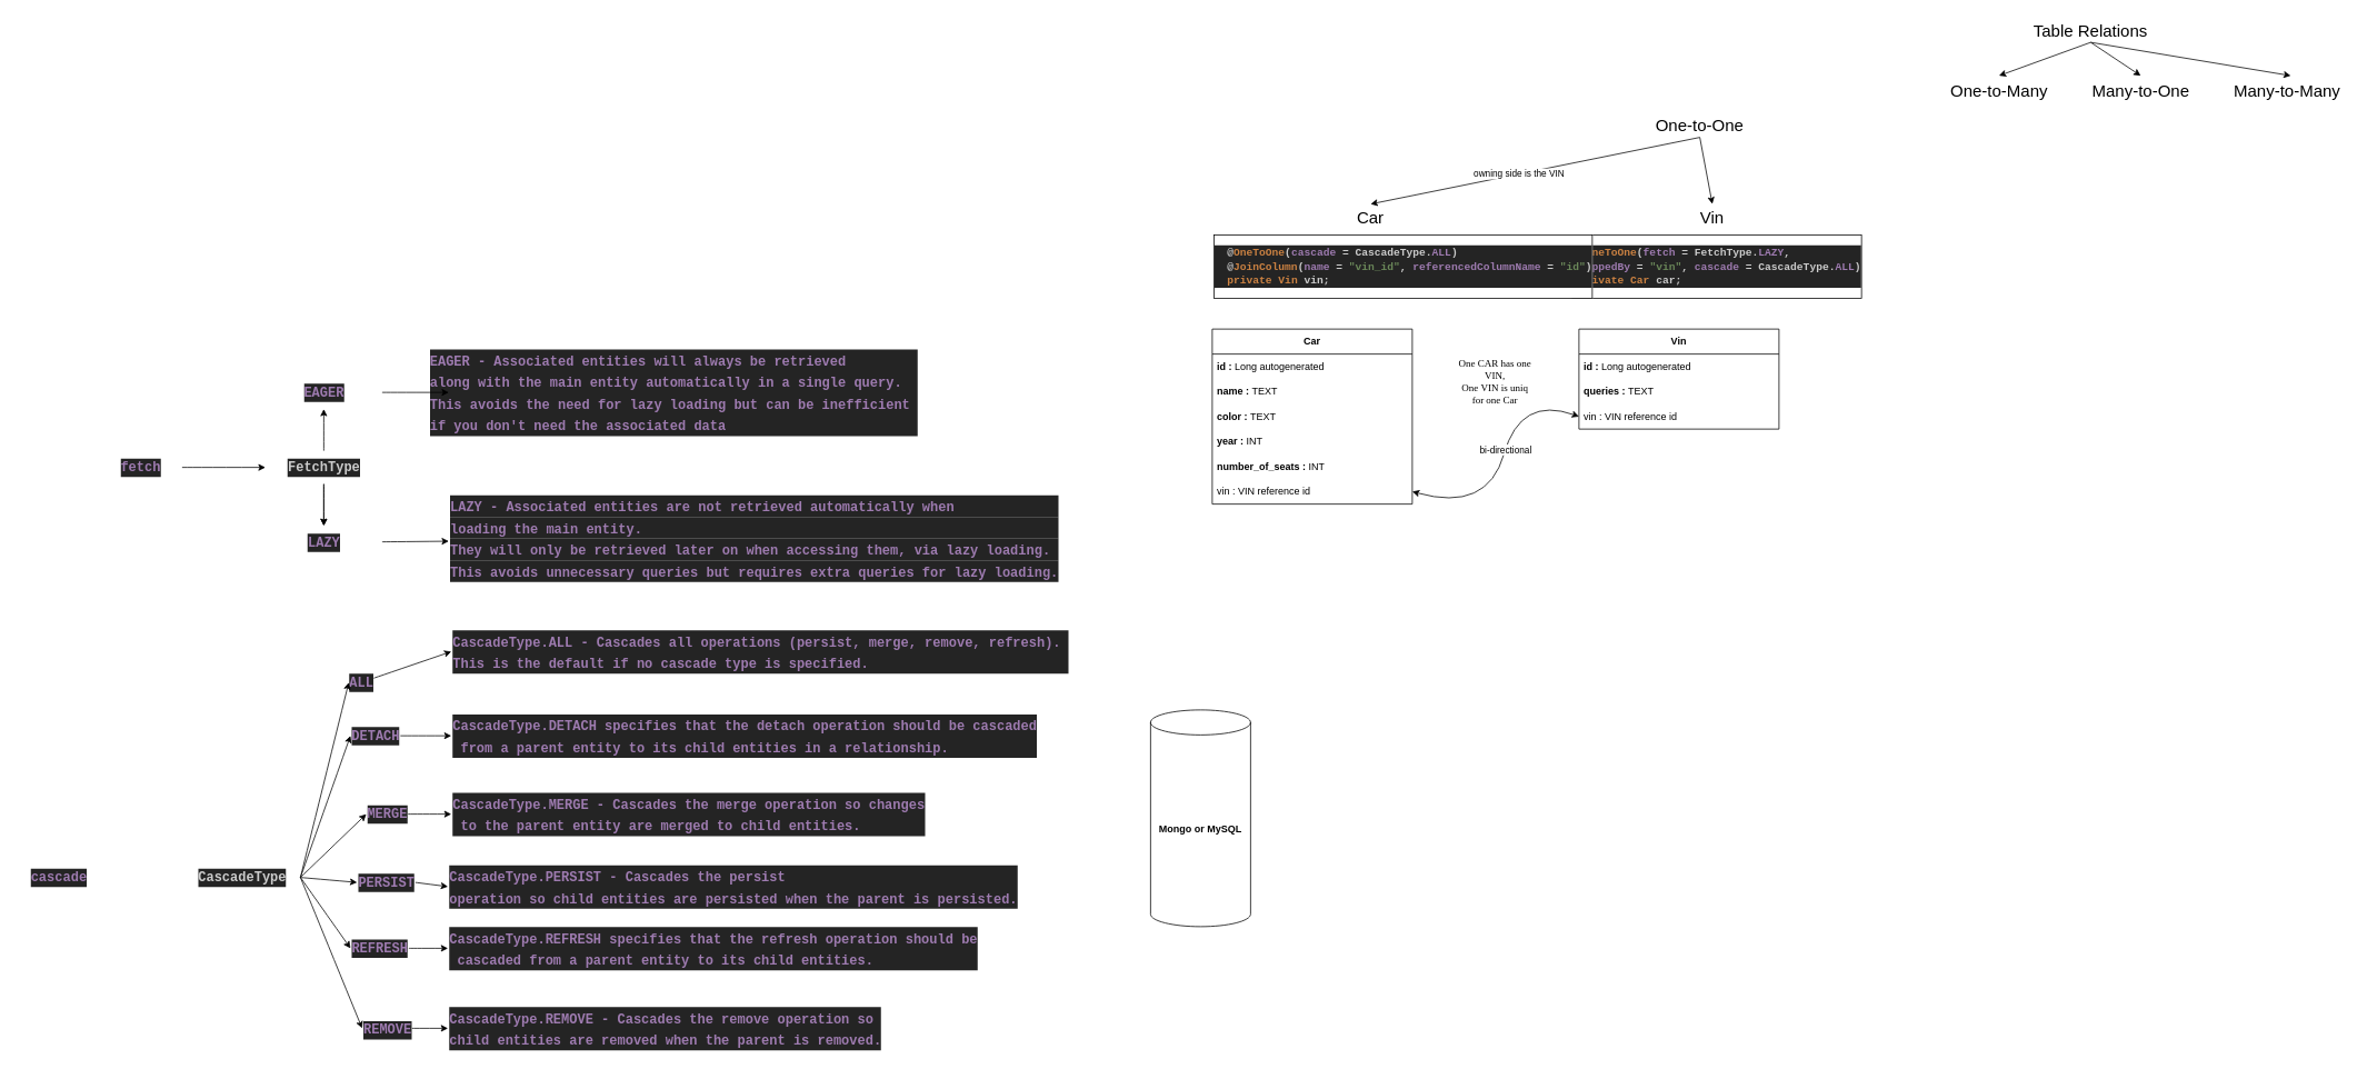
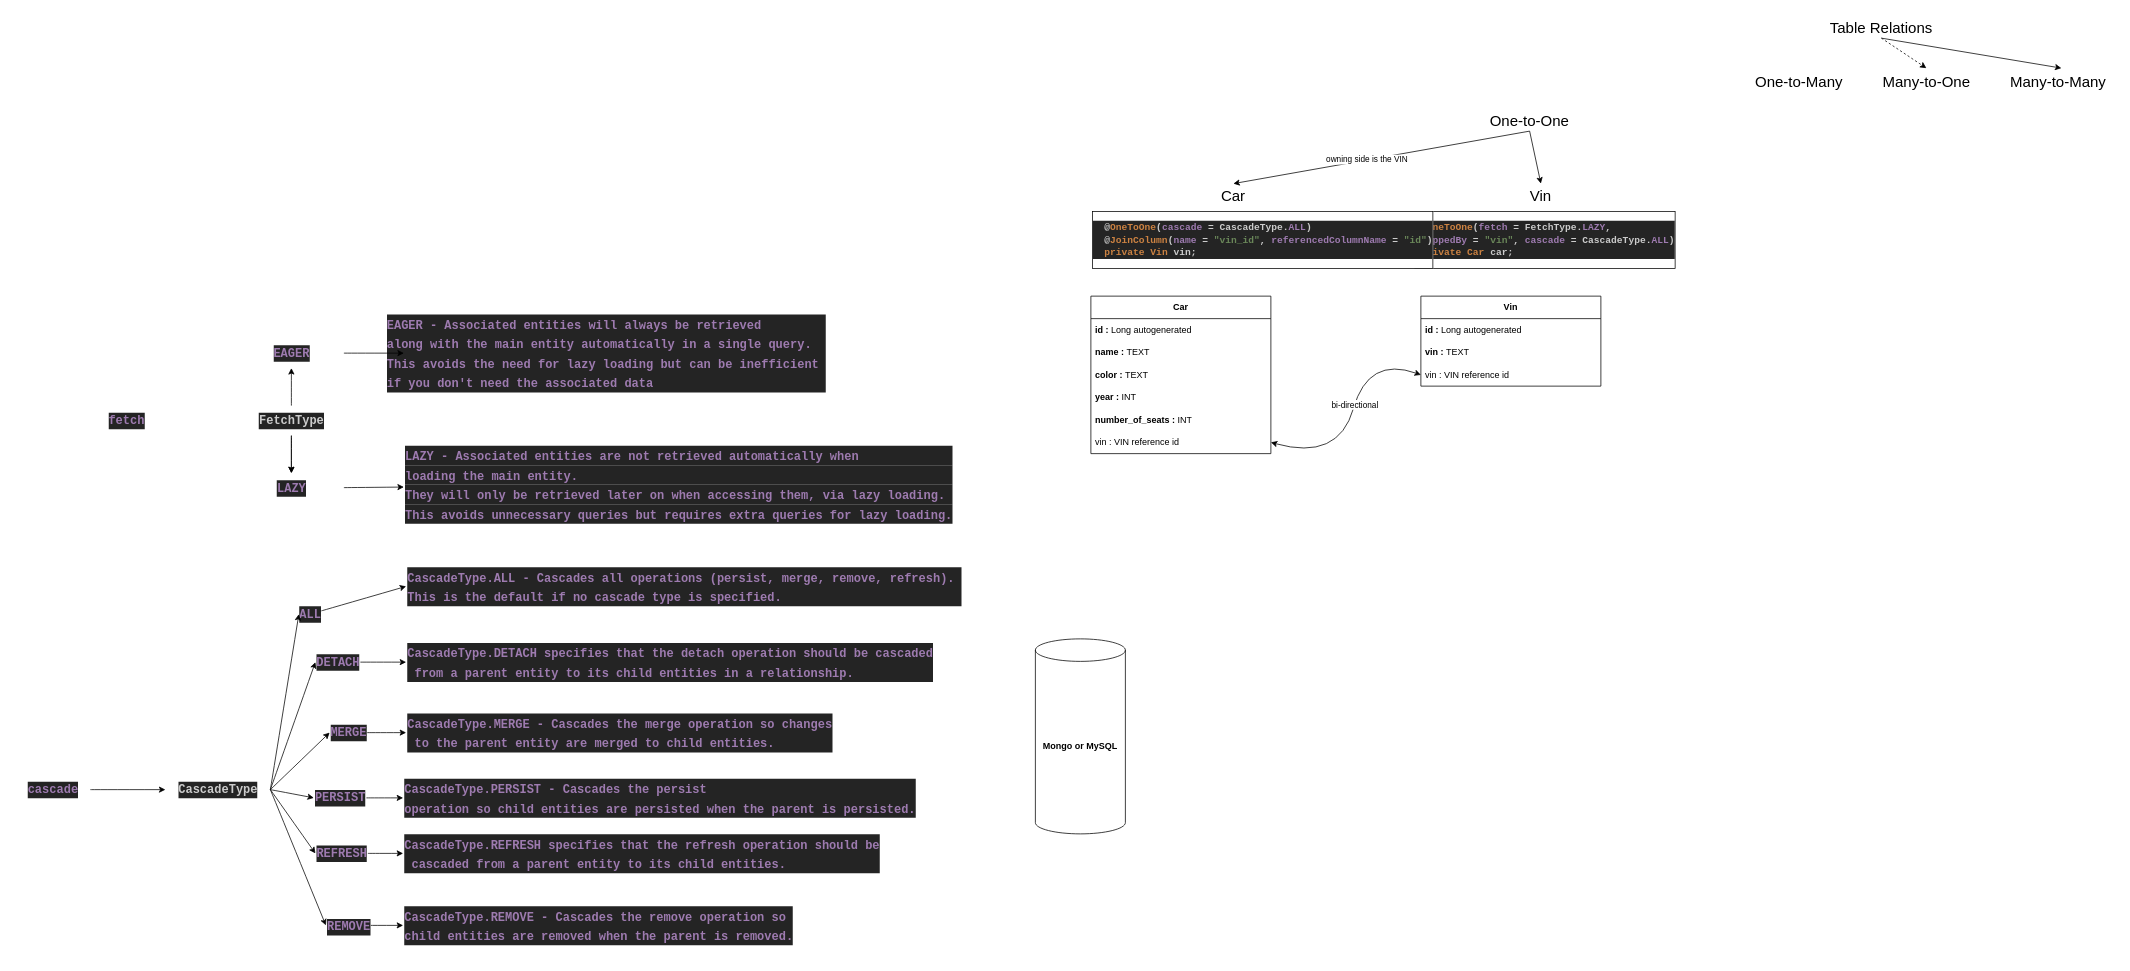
- <mxCell id="3" style="edgeStyle=none;html=1;exitX=0.5;exitY=1;exitDx=0;exitDy=0;entryX=0.5;entryY=0;entryDx=0;entryDy=0;" parent="1" source="6" target="7" edge="1"><mxGeometry relative="1" as="geometry" /></mxCell>
- <mxCell id="4" style="edgeStyle=none;html=1;exitX=0.5;exitY=1;exitDx=0;exitDy=0;entryX=0.5;entryY=0;entryDx=0;entryDy=0;" parent="1" source="6" target="8" edge="1"><mxGeometry relative="1" as="geometry" /></mxCell>
+ <mxCell id="4" style="edgeStyle=none;html=1;exitX=0.5;exitY=1;exitDx=0;exitDy=0;entryX=0.5;entryY=0;entryDx=0;entryDy=0;dashed=1;" parent="1" source="6" target="8" edge="1"><mxGeometry relative="1" as="geometry" /></mxCell>
- <mxCell id="11" value="One-to-One" style="text;strokeColor=none;fillColor=none;align=center;verticalAlign=middle;rounded=0;fontSize=20;fontColor=default;whiteSpace=wrap;" parent="10" vertex="1"><mxGeometry x="530" width="110" height="30" as="geometry" /></mxCell>
+ <mxCell id="11" value="One-to-One" style="text;strokeColor=none;fillColor=none;align=center;verticalAlign=middle;rounded=0;fontSize=20;fontColor=default;whiteSpace=wrap;" parent="10" vertex="1"><mxGeometry x="530" y="10" width="110" height="30" as="geometry" /></mxCell>
- <mxCell id="32" value="One CAR has one VIN,&lt;br&gt;One VIN is uniq for one Car" style="text;html=1;strokeColor=none;fillColor=none;align=center;verticalAlign=middle;whiteSpace=wrap;rounded=0;fontFamily=Tahoma;" parent="10" vertex="1"><mxGeometry x="291" y="288" width="97" height="70" as="geometry" /></mxCell>
- <mxCell id="28" value="queries : &lt;span style=&quot;font-weight: 400;&quot;&gt;TEXT&lt;/span&gt;" style="text;strokeColor=none;fillColor=none;align=left;verticalAlign=middle;spacingLeft=4;spacingRight=4;overflow=hidden;points=[[0,0.5],[1,0.5]];portConstraint=eastwest;rotatable=0;whiteSpace=wrap;html=1;fontStyle=1" parent="26" vertex="1"><mxGeometry y="60" width="240" height="30" as="geometry" /></mxCell>
+ <mxCell id="28" value="vin : &lt;span style=&quot;font-weight: 400;&quot;&gt;TEXT&lt;/span&gt;" style="text;strokeColor=none;fillColor=none;align=left;verticalAlign=middle;spacingLeft=4;spacingRight=4;overflow=hidden;points=[[0,0.5],[1,0.5]];portConstraint=eastwest;rotatable=0;whiteSpace=wrap;html=1;fontStyle=1" parent="26" vertex="1"><mxGeometry y="60" width="240" height="30" as="geometry" /></mxCell>
- <mxCell id="36" value="" style="edgeStyle=none;curved=1;html=1;strokeColor=default;startArrow=none;startFill=0;" parent="33" source="34" target="35" edge="1"><mxGeometry relative="1" as="geometry" /></mxCell>
- <mxCell id="51" value="&lt;div style=&quot;color: rgb(204, 204, 204); background-color: rgb(36, 36, 36); font-family: &amp;quot;Anonymous Pro&amp;quot;, &amp;quot;Fira Code&amp;quot;, &amp;quot;Cascadia Code&amp;quot;, Consolas, &amp;quot;Courier New&amp;quot;, monospace, &amp;quot;Droid Sans Mono&amp;quot;, &amp;quot;monospace&amp;quot;, monospace; font-size: 16px; line-height: 22px;&quot;&gt;&lt;div style=&quot;line-height: 22px;&quot;&gt;&lt;span style=&quot;color: #9e7bb0;&quot;&gt;ALL&lt;/span&gt;&lt;/div&gt;&lt;/div&gt;" style="text;strokeColor=none;fillColor=none;html=1;fontSize=24;fontStyle=1;verticalAlign=middle;align=center;" parent="1" vertex="1"><mxGeometry x="418" y="798" width="30" height="40" as="geometry" /></mxCell>
+ <mxCell id="51" value="&lt;div style=&quot;color: rgb(204, 204, 204); background-color: rgb(36, 36, 36); font-family: &amp;quot;Anonymous Pro&amp;quot;, &amp;quot;Fira Code&amp;quot;, &amp;quot;Cascadia Code&amp;quot;, Consolas, &amp;quot;Courier New&amp;quot;, monospace, &amp;quot;Droid Sans Mono&amp;quot;, &amp;quot;monospace&amp;quot;, monospace; font-size: 16px; line-height: 22px;&quot;&gt;&lt;div style=&quot;line-height: 22px;&quot;&gt;&lt;span style=&quot;color: #9e7bb0;&quot;&gt;ALL&lt;/span&gt;&lt;/div&gt;&lt;/div&gt;" style="text;strokeColor=none;fillColor=none;html=1;fontSize=24;fontStyle=1;verticalAlign=middle;align=center;" parent="1" vertex="1"><mxGeometry x="398" y="798" width="30" height="40" as="geometry" /></mxCell>
+ <mxCell id="70" style="edgeStyle=none;curved=1;html=1;exitX=1;exitY=0.5;exitDx=0;exitDy=0;entryX=0;entryY=0.5;entryDx=0;entryDy=0;strokeColor=default;fontFamily=Tahoma;startArrow=none;startFill=0;" parent="1" source="71" target="48" edge="1"><mxGeometry relative="1" as="geometry" /></mxCell>
- <mxCell id="55" value="&lt;div style=&quot;color: rgb(204, 204, 204); background-color: rgb(36, 36, 36); font-family: &amp;quot;Anonymous Pro&amp;quot;, &amp;quot;Fira Code&amp;quot;, &amp;quot;Cascadia Code&amp;quot;, Consolas, &amp;quot;Courier New&amp;quot;, monospace, &amp;quot;Droid Sans Mono&amp;quot;, &amp;quot;monospace&amp;quot;, monospace; font-size: 16px; line-height: 22px;&quot;&gt;&lt;div style=&quot;line-height: 22px;&quot;&gt;&lt;div style=&quot;line-height: 22px;&quot;&gt;&lt;span style=&quot;color: #9e7bb0;&quot;&gt;PERSIST&lt;/span&gt;&lt;/div&gt;&lt;/div&gt;&lt;/div&gt;" style="text;strokeColor=none;fillColor=none;html=1;fontSize=24;fontStyle=1;verticalAlign=middle;align=center;fontFamily=Tahoma;" parent="1" vertex="1"><mxGeometry x="428" y="1038" width="70" height="40" as="geometry" /></mxCell>
+ <mxCell id="55" value="&lt;div style=&quot;color: rgb(204, 204, 204); background-color: rgb(36, 36, 36); font-family: &amp;quot;Anonymous Pro&amp;quot;, &amp;quot;Fira Code&amp;quot;, &amp;quot;Cascadia Code&amp;quot;, Consolas, &amp;quot;Courier New&amp;quot;, monospace, &amp;quot;Droid Sans Mono&amp;quot;, &amp;quot;monospace&amp;quot;, monospace; font-size: 16px; line-height: 22px;&quot;&gt;&lt;div style=&quot;line-height: 22px;&quot;&gt;&lt;div style=&quot;line-height: 22px;&quot;&gt;&lt;span style=&quot;color: #9e7bb0;&quot;&gt;PERSIST&lt;/span&gt;&lt;/div&gt;&lt;/div&gt;&lt;/div&gt;" style="text;strokeColor=none;fillColor=none;html=1;fontSize=24;fontStyle=1;verticalAlign=middle;align=center;fontFamily=Tahoma;" parent="1" vertex="1"><mxGeometry x="418" y="1043" width="70" height="40" as="geometry" /></mxCell>
